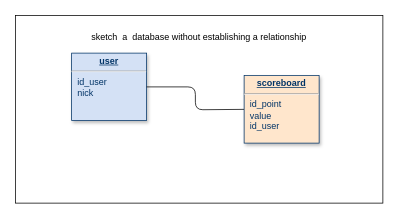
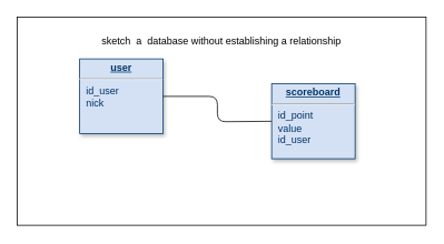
- <mxCell id="6" value="&lt;p style=&quot;margin: 0px ; margin-top: 4px ; text-align: center ; text-decoration: underline&quot;&gt;&lt;strong&gt;scoreboard&lt;/strong&gt;&lt;/p&gt;&lt;hr&gt;&lt;p style=&quot;margin: 0px 0px 0px 8px&quot;&gt;&lt;span&gt;id_point&lt;/span&gt;&lt;br&gt;&lt;/p&gt;&lt;p style=&quot;margin: 0px 0px 0px 8px&quot;&gt;value&lt;/p&gt;&lt;p style=&quot;margin: 0px 0px 0px 8px&quot;&gt;id_user&lt;/p&gt;" style="verticalAlign=top;align=left;overflow=fill;fontSize=12;fontFamily=Helvetica;html=1;strokeColor=#003366;shadow=1;fillColor=#ffe6cc;fontColor=#003366;" vertex="1" parent="1"><mxGeometry x="325" y="100.16" width="100" height="90" as="geometry" /></mxCell>
+ <mxCell id="6" value="&lt;p style=&quot;margin: 0px ; margin-top: 4px ; text-align: center ; text-decoration: underline&quot;&gt;&lt;strong&gt;scoreboard&lt;/strong&gt;&lt;/p&gt;&lt;hr&gt;&lt;p style=&quot;margin: 0px 0px 0px 8px&quot;&gt;&lt;span&gt;id_point&lt;/span&gt;&lt;br&gt;&lt;/p&gt;&lt;p style=&quot;margin: 0px 0px 0px 8px&quot;&gt;value&lt;/p&gt;&lt;p style=&quot;margin: 0px 0px 0px 8px&quot;&gt;id_user&lt;/p&gt;" style="verticalAlign=top;align=left;overflow=fill;fontSize=12;fontFamily=Helvetica;html=1;strokeColor=#003366;shadow=1;fillColor=#D4E1F5;fontColor=#003366" vertex="1" parent="1"><mxGeometry x="325" y="100.16" width="100" height="90" as="geometry" /></mxCell>
